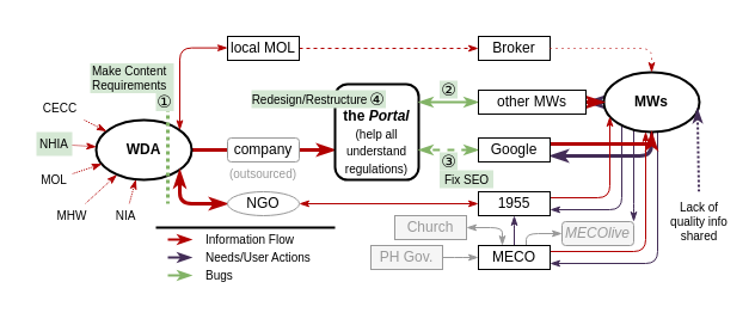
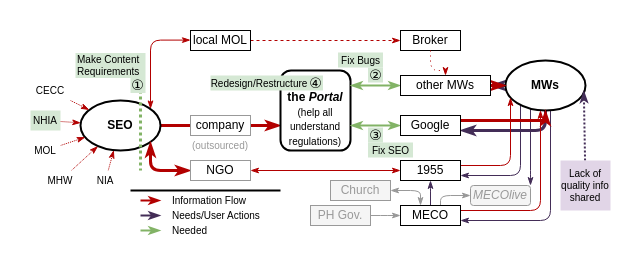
- <mxCell id="60" style="edgeStyle=orthogonalEdgeStyle;rounded=1;orthogonalLoop=1;jettySize=auto;html=1;startArrow=none;startFill=0;endArrow=classicThin;endFill=1;strokeColor=#B20000;strokeWidth=1;fillColor=#e51400;dashed=1;dashPattern=1 4;" edge="1" parent="1" source="59" target="10"><mxGeometry relative="1" as="geometry"><mxPoint x="460" y="40.7" as="sourcePoint" /><mxPoint x="540" y="107.7" as="targetPoint" /></mxGeometry></mxCell>
+ <mxCell id="60" style="edgeStyle=orthogonalEdgeStyle;rounded=1;orthogonalLoop=1;jettySize=auto;html=1;startArrow=none;startFill=0;endArrow=classicThin;endFill=1;strokeColor=#B20000;strokeWidth=1;fillColor=#e51400;dashed=1;dashPattern=1 4;" edge="1" parent="1" source="59" target="31"><mxGeometry relative="1" as="geometry"><mxPoint x="460" y="40.7" as="sourcePoint" /><mxPoint x="540" y="107.7" as="targetPoint" /></mxGeometry></mxCell>
+ <mxCell id="34" value="Fix Bugs" style="text;html=1;fillColor=#d5e8d4;align=center;verticalAlign=middle;whiteSpace=wrap;rounded=0;fontSize=10;" vertex="1" parent="1"><mxGeometry x="337.5" y="52" width="45" height="15" as="geometry" /></mxCell>
- <mxCell id="4" value="WDA" style="ellipse;whiteSpace=wrap;html=1;fontStyle=1;strokeWidth=2;" vertex="1" parent="1"><mxGeometry x="80" y="100" width="80" height="50" as="geometry" /></mxCell>
+ <mxCell id="4" value="SEO" style="ellipse;whiteSpace=wrap;html=1;fontStyle=1;strokeWidth=2;" vertex="1" parent="1"><mxGeometry x="80" y="100" width="80" height="50" as="geometry" /></mxCell>
- <mxCell id="11" value="company" style="whiteSpace=wrap;html=1;strokeColor=#999999;rounded=1;" vertex="1" parent="1"><mxGeometry x="190" y="115" width="60" height="20" as="geometry" /></mxCell>
+ <mxCell id="11" value="company" style="rounded=0;whiteSpace=wrap;html=1;strokeColor=#999999;" vertex="1" parent="1"><mxGeometry x="190" y="115" width="60" height="20" as="geometry" /></mxCell>
- <mxCell id="26" style="edgeStyle=orthogonalEdgeStyle;orthogonalLoop=1;jettySize=auto;html=1;startArrow=classicThin;startFill=1;endArrow=classicThin;endFill=1;fontSize=10;fillColor=#d5e8d4;strokeColor=#82b366;strokeWidth=2;dashed=1;" edge="1" parent="1" source="28" target="16"><mxGeometry relative="1" as="geometry"><mxPoint x="360" y="130" as="targetPoint" /><Array as="points"><mxPoint x="380" y="125" /><mxPoint x="380" y="125" /></Array></mxGeometry></mxCell>
+ <mxCell id="26" style="edgeStyle=orthogonalEdgeStyle;orthogonalLoop=1;jettySize=auto;html=1;startArrow=classicThin;startFill=1;endArrow=classicThin;endFill=1;fontSize=10;fillColor=#d5e8d4;strokeColor=#82b366;strokeWidth=2;" edge="1" parent="1" source="28" target="16"><mxGeometry relative="1" as="geometry"><mxPoint x="360" y="130" as="targetPoint" /><Array as="points"><mxPoint x="380" y="125" /><mxPoint x="380" y="125" /></Array></mxGeometry></mxCell>
- <mxCell id="14" value="NGO" style="ellipse;whiteSpace=wrap;html=1;strokeColor=#999999;" vertex="1" parent="1"><mxGeometry x="190" y="160" width="60" height="20" as="geometry" /></mxCell>
+ <mxCell id="14" value="NGO" style="rounded=0;whiteSpace=wrap;html=1;strokeColor=#999999;" vertex="1" parent="1"><mxGeometry x="190" y="160" width="60" height="20" as="geometry" /></mxCell>
- <mxCell id="63" value="Lack of quality info shared" style="rounded=0;whiteSpace=wrap;html=1;strokeColor=none;fontSize=10;" vertex="1" parent="1"><mxGeometry x="560" y="160" width="50" height="50" as="geometry" /></mxCell>
+ <mxCell id="63" value="Lack of quality info shared" style="rounded=0;whiteSpace=wrap;html=1;strokeColor=none;fontSize=10;fillColor=#e1d5e7;" vertex="1" parent="1"><mxGeometry x="560" y="160" width="50" height="50" as="geometry" /></mxCell>
- <mxCell id="42" value="Bugs" style="text;html=1;strokeColor=none;fillColor=none;align=left;verticalAlign=middle;whiteSpace=wrap;rounded=0;fontSize=10;" vertex="1" parent="1"><mxGeometry x="170" y="225" width="100" height="10" as="geometry" /></mxCell>
+ <mxCell id="42" value="Needed" style="text;html=1;strokeColor=none;fillColor=none;align=left;verticalAlign=middle;whiteSpace=wrap;rounded=0;fontSize=10;" vertex="1" parent="1"><mxGeometry x="170" y="225" width="100" height="10" as="geometry" /></mxCell>
